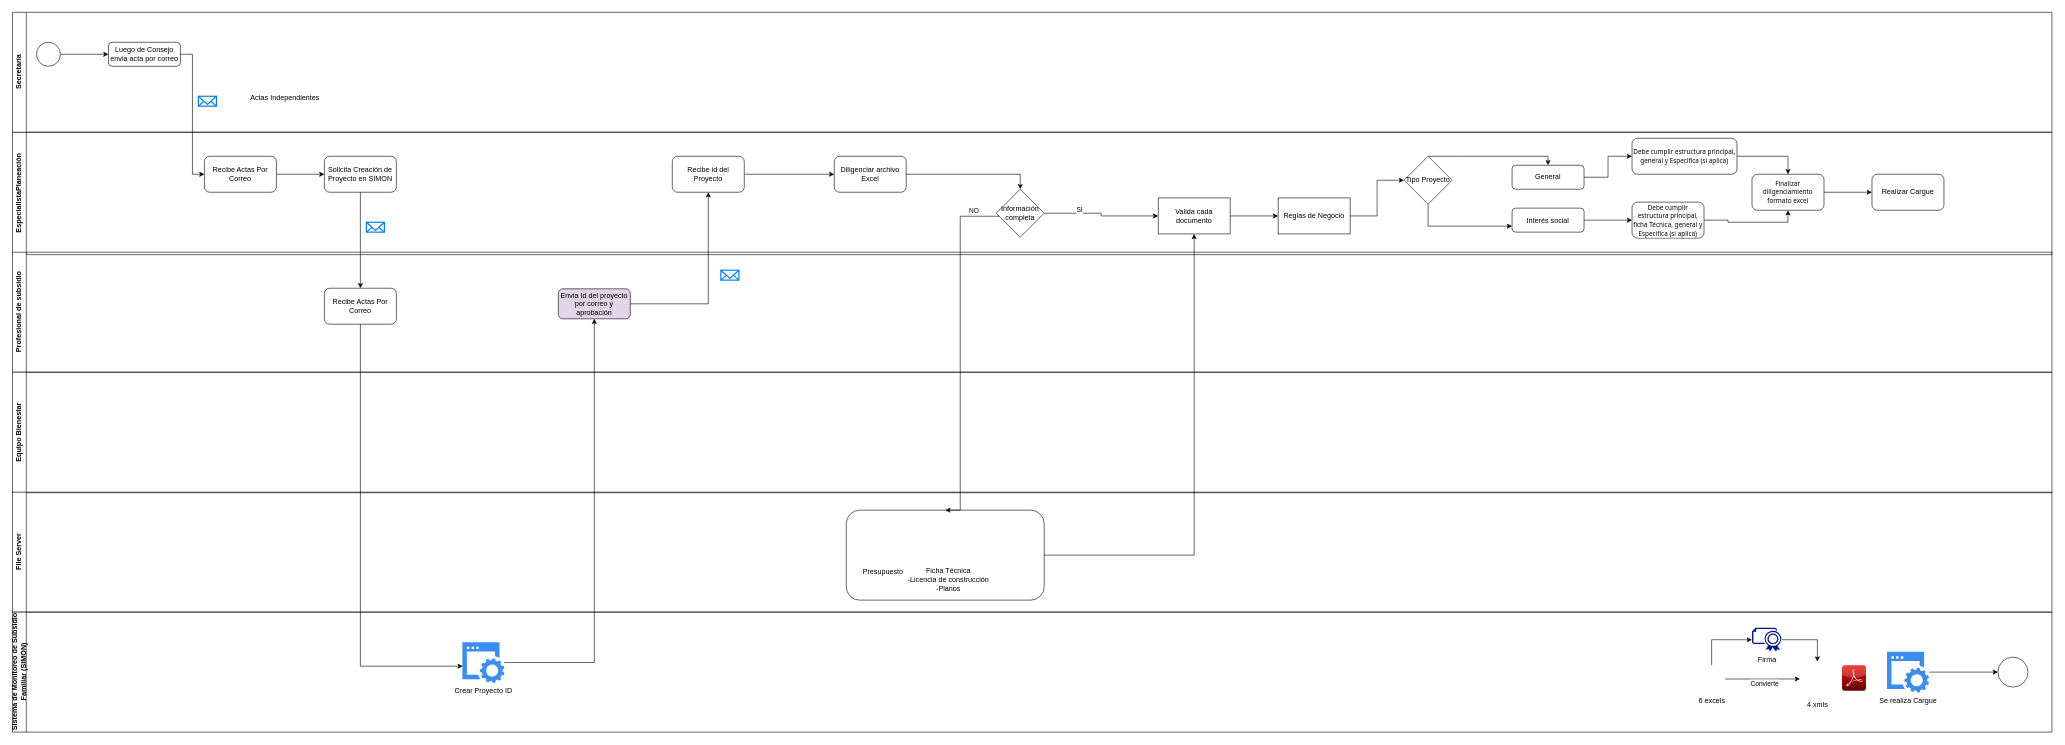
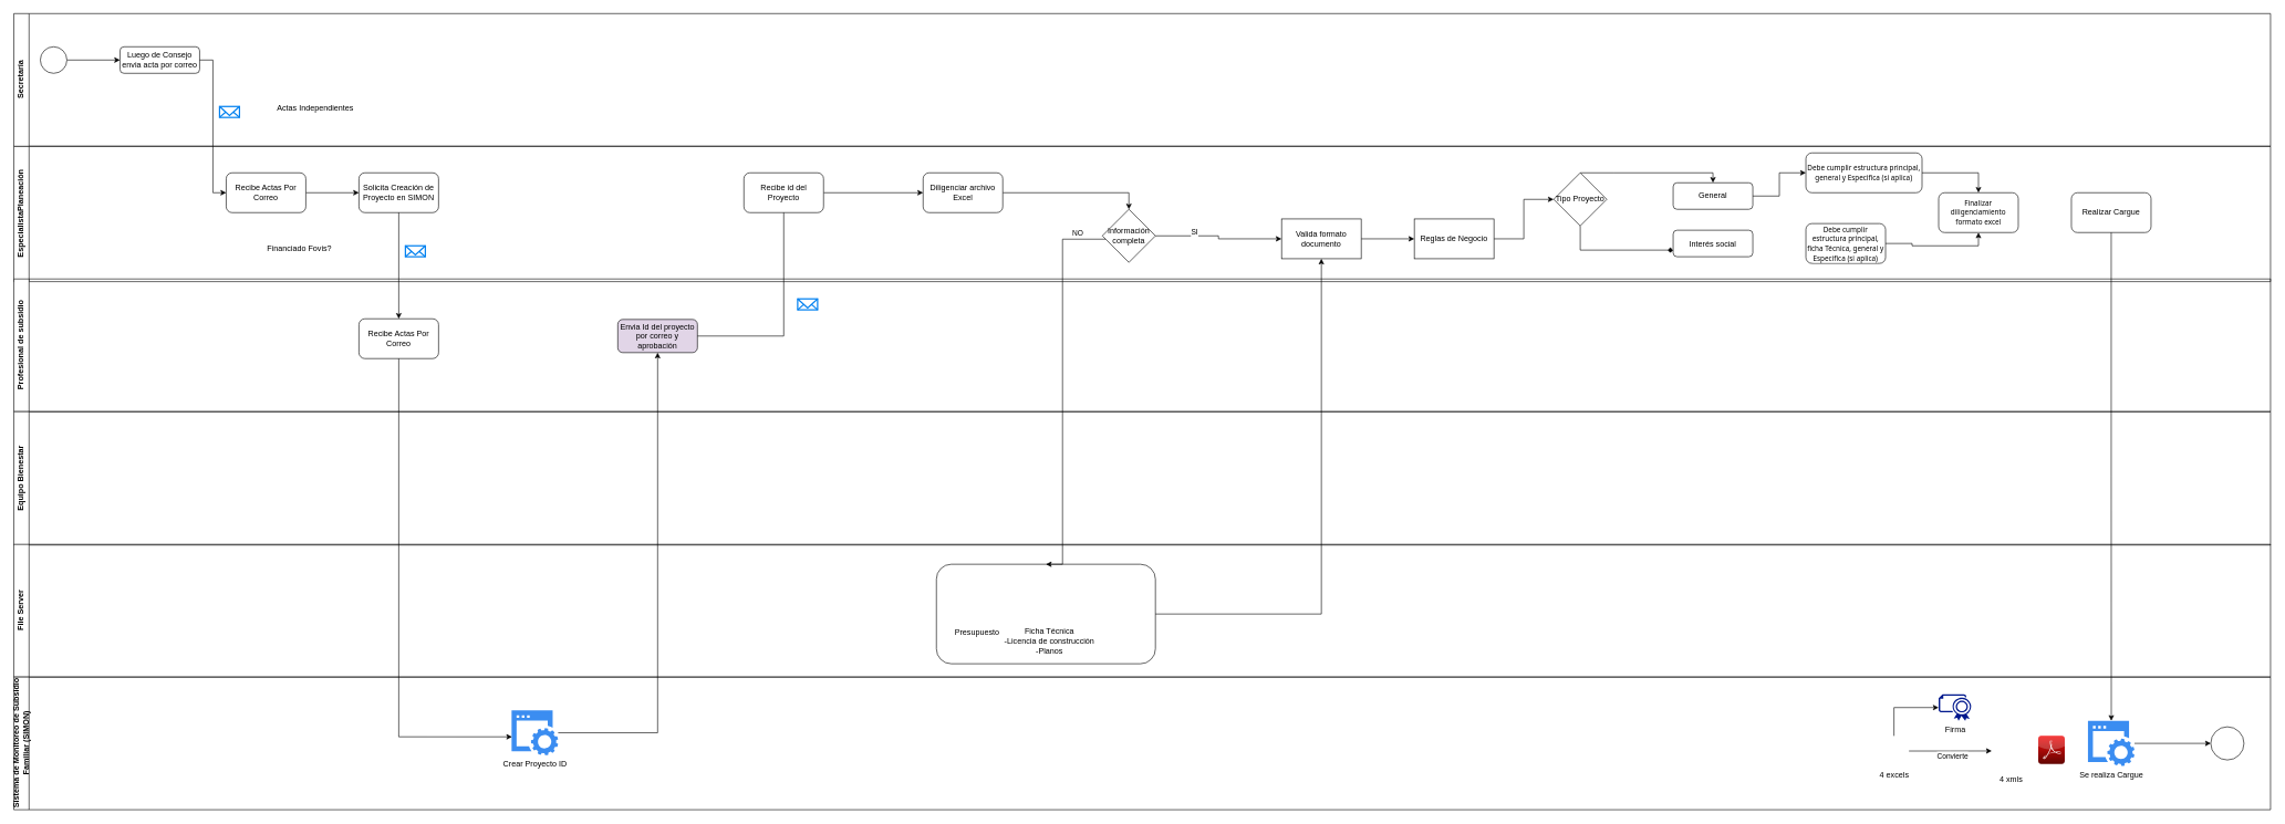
- <mxCell id="30" value="" style="edgeStyle=orthogonalEdgeStyle;rounded=0;orthogonalLoop=1;jettySize=auto;html=1;" parent="2" source="31" target="33" edge="1"><mxGeometry relative="1" as="geometry" /></mxCell>
- <mxCell id="48" value="" style="edgeStyle=orthogonalEdgeStyle;rounded=0;orthogonalLoop=1;jettySize=auto;html=1;" parent="1" source="45" target="8" edge="1"><mxGeometry relative="1" as="geometry" /></mxCell>
+ <mxCell id="48" value="" style="edgeStyle=orthogonalEdgeStyle;rounded=0;orthogonalLoop=1;jettySize=auto;html=1;endArrow=none;" parent="1" source="45" target="8" edge="1"><mxGeometry relative="1" as="geometry" /></mxCell>
- <mxCell id="16" value="Valida cada documento" style="whiteSpace=wrap;html=1;" parent="2" vertex="1"><mxGeometry x="1910" y="109.5" width="120" height="60" as="geometry" /></mxCell>
+ <mxCell id="16" value="Valida formato documento" style="whiteSpace=wrap;html=1;" parent="2" vertex="1"><mxGeometry x="1910" y="109.5" width="120" height="60" as="geometry" /></mxCell>
- <mxCell id="24" value="" style="edgeStyle=orthogonalEdgeStyle;rounded=0;orthogonalLoop=1;jettySize=auto;html=1;" parent="2" source="25" target="29" edge="1"><mxGeometry relative="1" as="geometry" /></mxCell>
+ <mxCell id="34" value="Financiado Fovis?" style="text;html=1;align=center;verticalAlign=middle;resizable=0;points=[];autosize=1;strokeColor=none;fillColor=none;" vertex="1" parent="2"><mxGeometry x="370" y="139.5" width="120" height="30" as="geometry" /></mxCell>
- <mxCell id="20" style="edgeStyle=orthogonalEdgeStyle;rounded=0;orthogonalLoop=1;jettySize=auto;html=1;entryX=0;entryY=0.75;entryDx=0;entryDy=0;" parent="2" source="21" target="25" edge="1"><mxGeometry relative="1" as="geometry"><Array as="points"><mxPoint x="2360" y="157" /></Array></mxGeometry></mxCell>
+ <mxCell id="20" style="edgeStyle=orthogonalEdgeStyle;rounded=0;orthogonalLoop=1;jettySize=auto;html=1;entryX=0;entryY=0.75;entryDx=0;entryDy=0;endArrow=diamond;" parent="2" source="21" target="25" edge="1"><mxGeometry relative="1" as="geometry"><Array as="points"><mxPoint x="2360" y="157" /></Array></mxGeometry></mxCell>
+ <mxCell id="73" style="edgeStyle=orthogonalEdgeStyle;rounded=0;orthogonalLoop=1;jettySize=auto;html=1;" parent="1" source="33" target="61" edge="1"><mxGeometry relative="1" as="geometry"><mxPoint x="3210" y="1061.143" as="targetPoint" /></mxGeometry></mxCell>
- <mxCell id="67" style="edgeStyle=orthogonalEdgeStyle;rounded=0;orthogonalLoop=1;jettySize=auto;html=1;" edge="1" parent="58" source="68" target="66"><mxGeometry relative="1" as="geometry" /></mxCell>
- <mxCell id="65" value="6 excels" style="shape=image;html=1;verticalAlign=top;verticalLabelPosition=bottom;labelBackgroundColor=#ffffff;imageAspect=0;aspect=fixed;image=https://cdn3.iconfinder.com/data/icons/document-icons-2/30/647702-excel-128.png" vertex="1" parent="58"><mxGeometry x="2810" y="88.75" width="45.25" height="45.25" as="geometry" /></mxCell>
+ <mxCell id="65" value="4 excels" style="shape=image;html=1;verticalAlign=top;verticalLabelPosition=bottom;labelBackgroundColor=#ffffff;imageAspect=0;aspect=fixed;image=https://cdn3.iconfinder.com/data/icons/document-icons-2/30/647702-excel-128.png" vertex="1" parent="58"><mxGeometry x="2810" y="88.75" width="45.25" height="45.25" as="geometry" /></mxCell>
